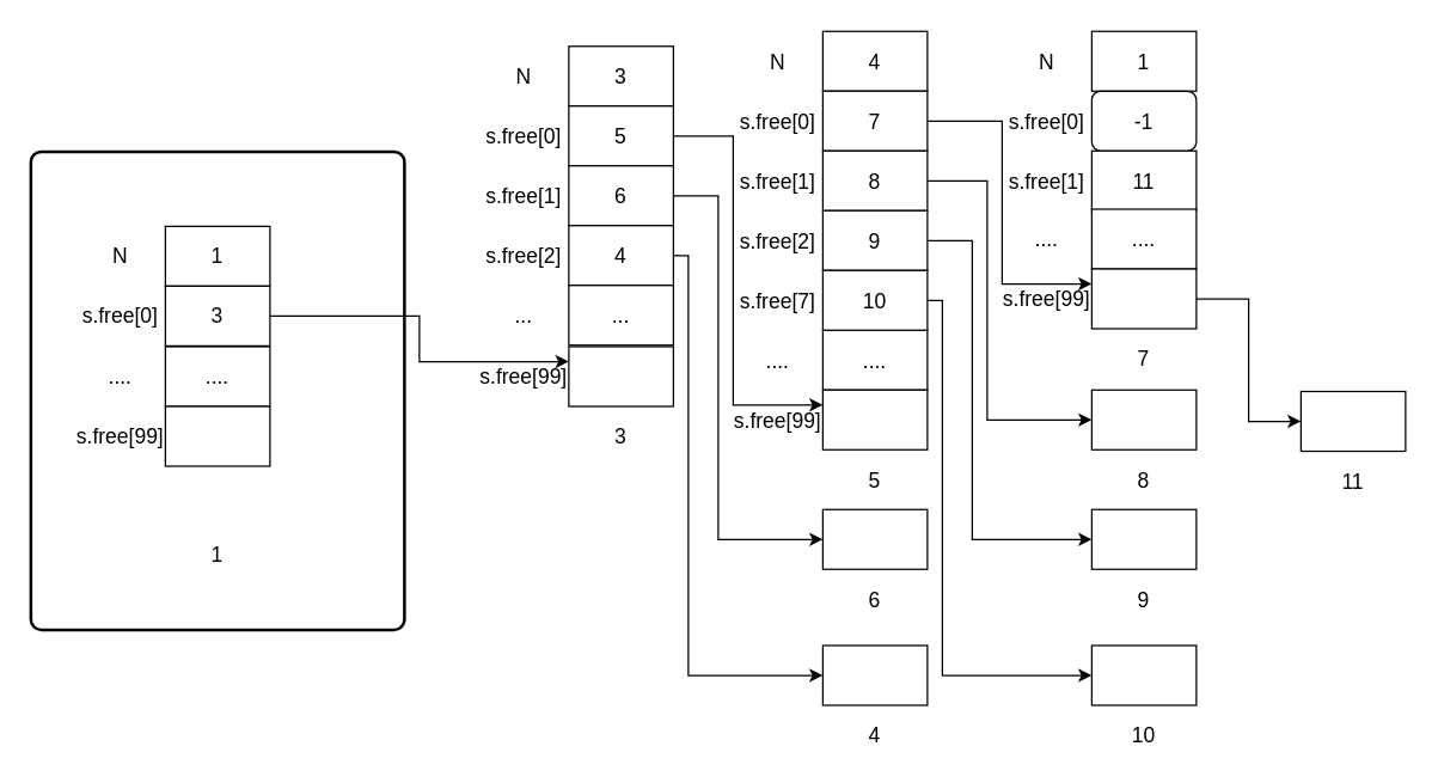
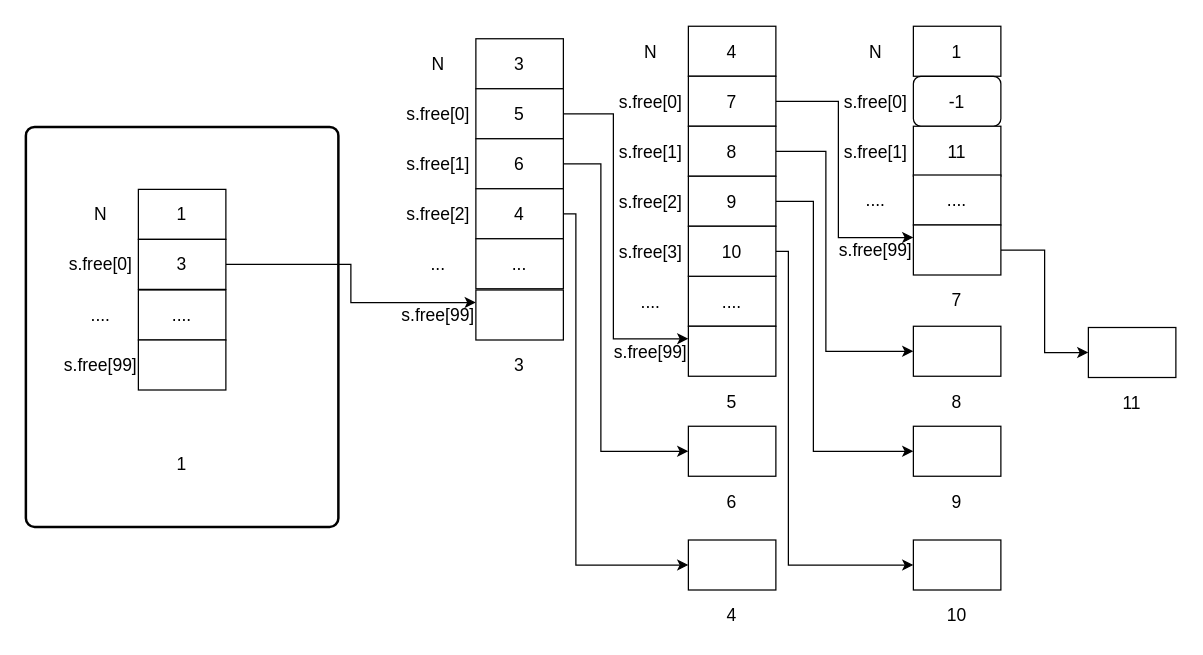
- <mxCell id="33" value="s.free[7]" style="text;html=1;strokeColor=none;fillColor=none;align=center;verticalAlign=middle;whiteSpace=wrap;rounded=0;fontSize=14;" vertex="1" parent="1"><mxGeometry x="500" y="190.5" width="40" height="20" as="geometry" /></mxCell>
+ <mxCell id="33" value="s.free[3]" style="text;html=1;strokeColor=none;fillColor=none;align=center;verticalAlign=middle;whiteSpace=wrap;rounded=0;fontSize=14;" vertex="1" parent="1"><mxGeometry x="500" y="190.5" width="40" height="20" as="geometry" /></mxCell>
